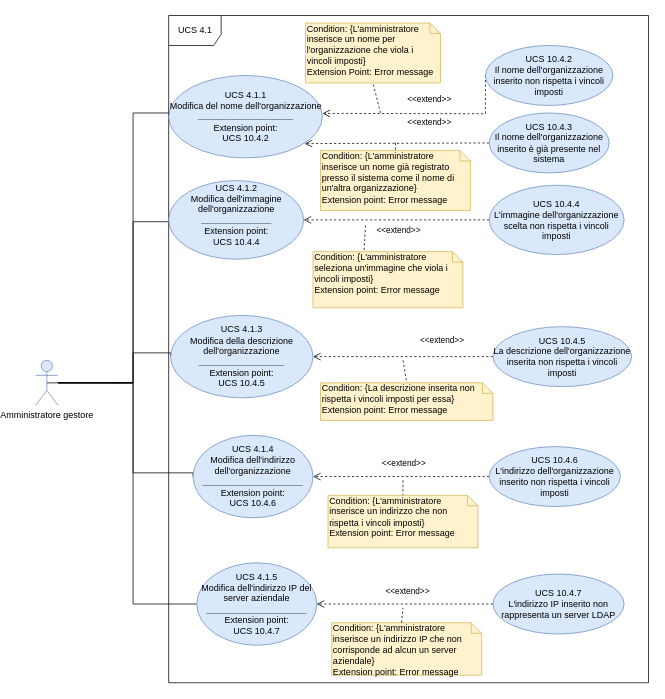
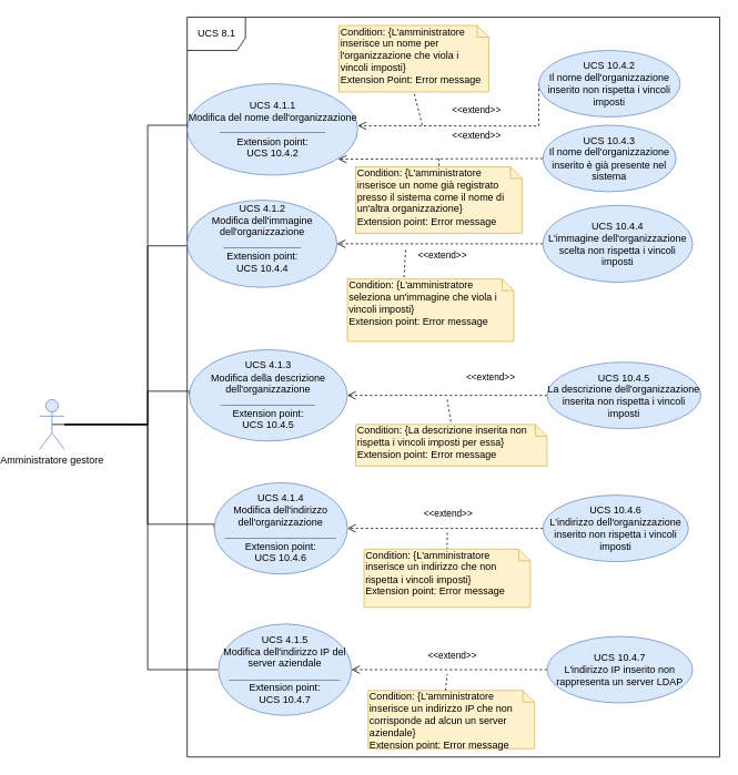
- <mxCell id="8" value="UCS 4.1" style="shape=umlFrame;whiteSpace=wrap;html=1;width=70;height=40;" parent="1" vertex="1"><mxGeometry x="197.5" y="20" width="640" height="890" as="geometry" /></mxCell>
+ <mxCell id="8" value="UCS 8.1" style="shape=umlFrame;whiteSpace=wrap;html=1;width=70;height=40;" parent="1" vertex="1"><mxGeometry x="197.5" y="20" width="640" height="890" as="geometry" /></mxCell>
